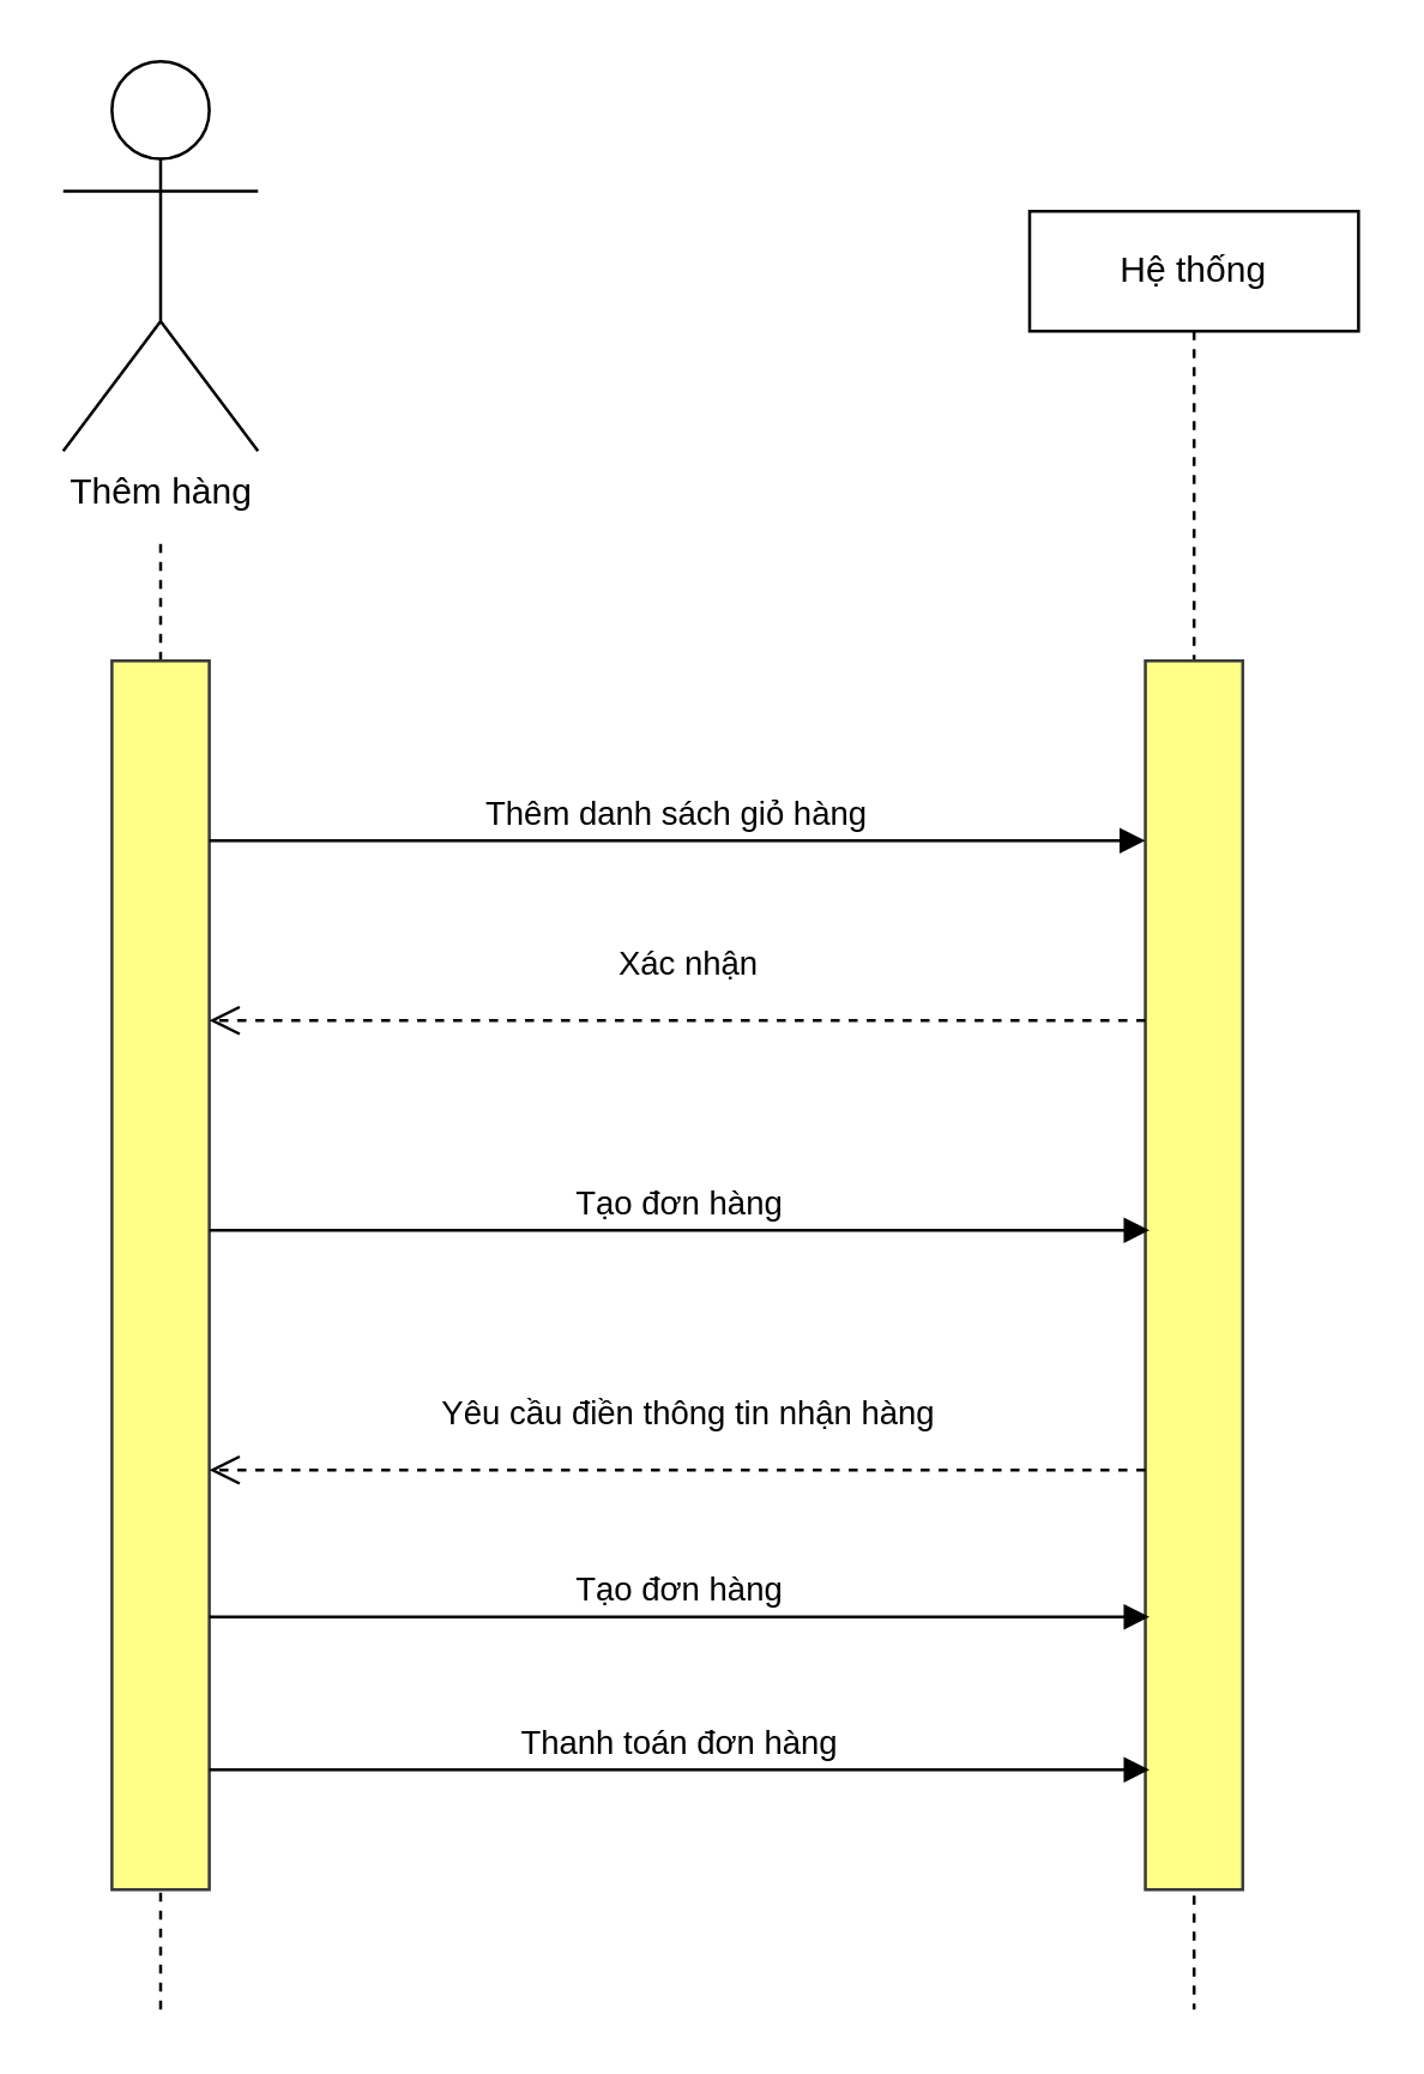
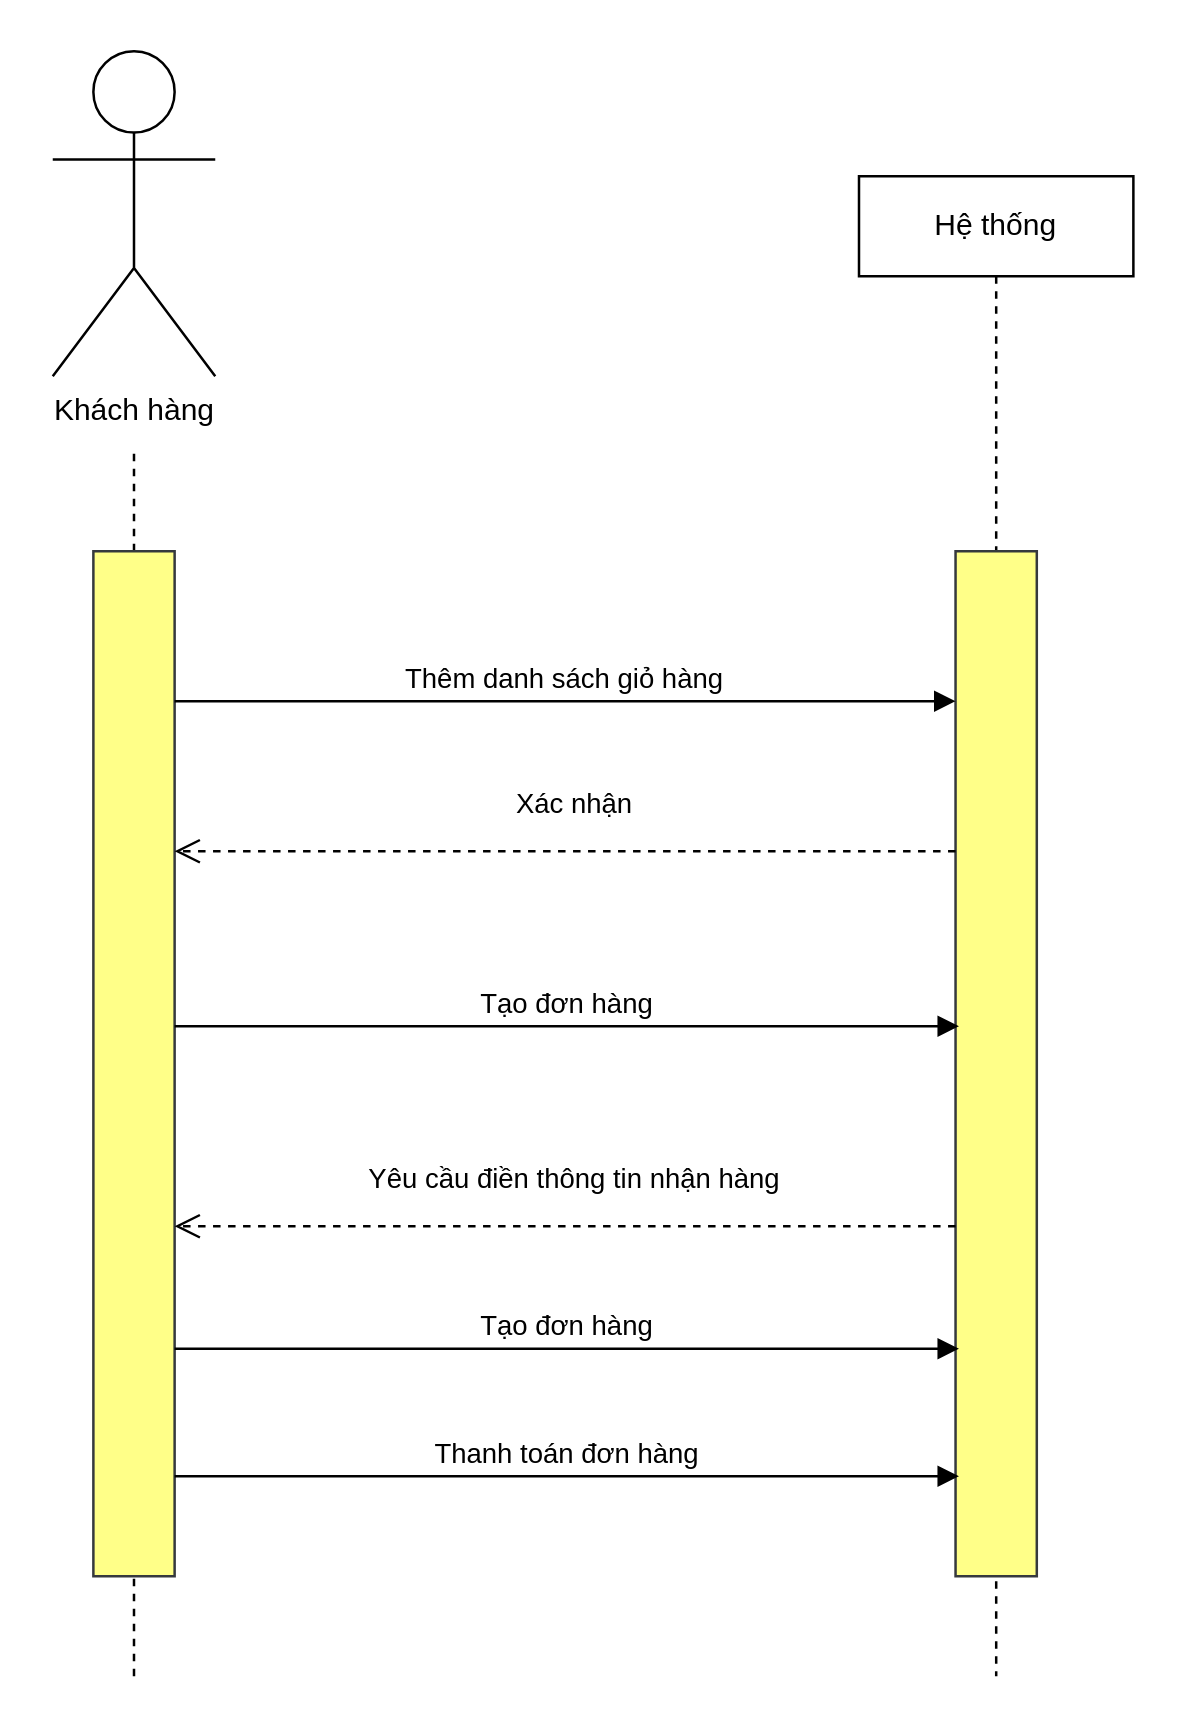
- <mxCell id="10" value="Thêm hàng" style="shape=umlActor;verticalLabelPosition=bottom;verticalAlign=top;html=1;outlineConnect=0;" parent="1" vertex="1"><mxGeometry x="20.5" y="20" width="65" height="130" as="geometry" /></mxCell>
+ <mxCell id="10" value="Khách hàng" style="shape=umlActor;verticalLabelPosition=bottom;verticalAlign=top;html=1;outlineConnect=0;" parent="1" vertex="1"><mxGeometry x="20.5" y="20" width="65" height="130" as="geometry" /></mxCell>
